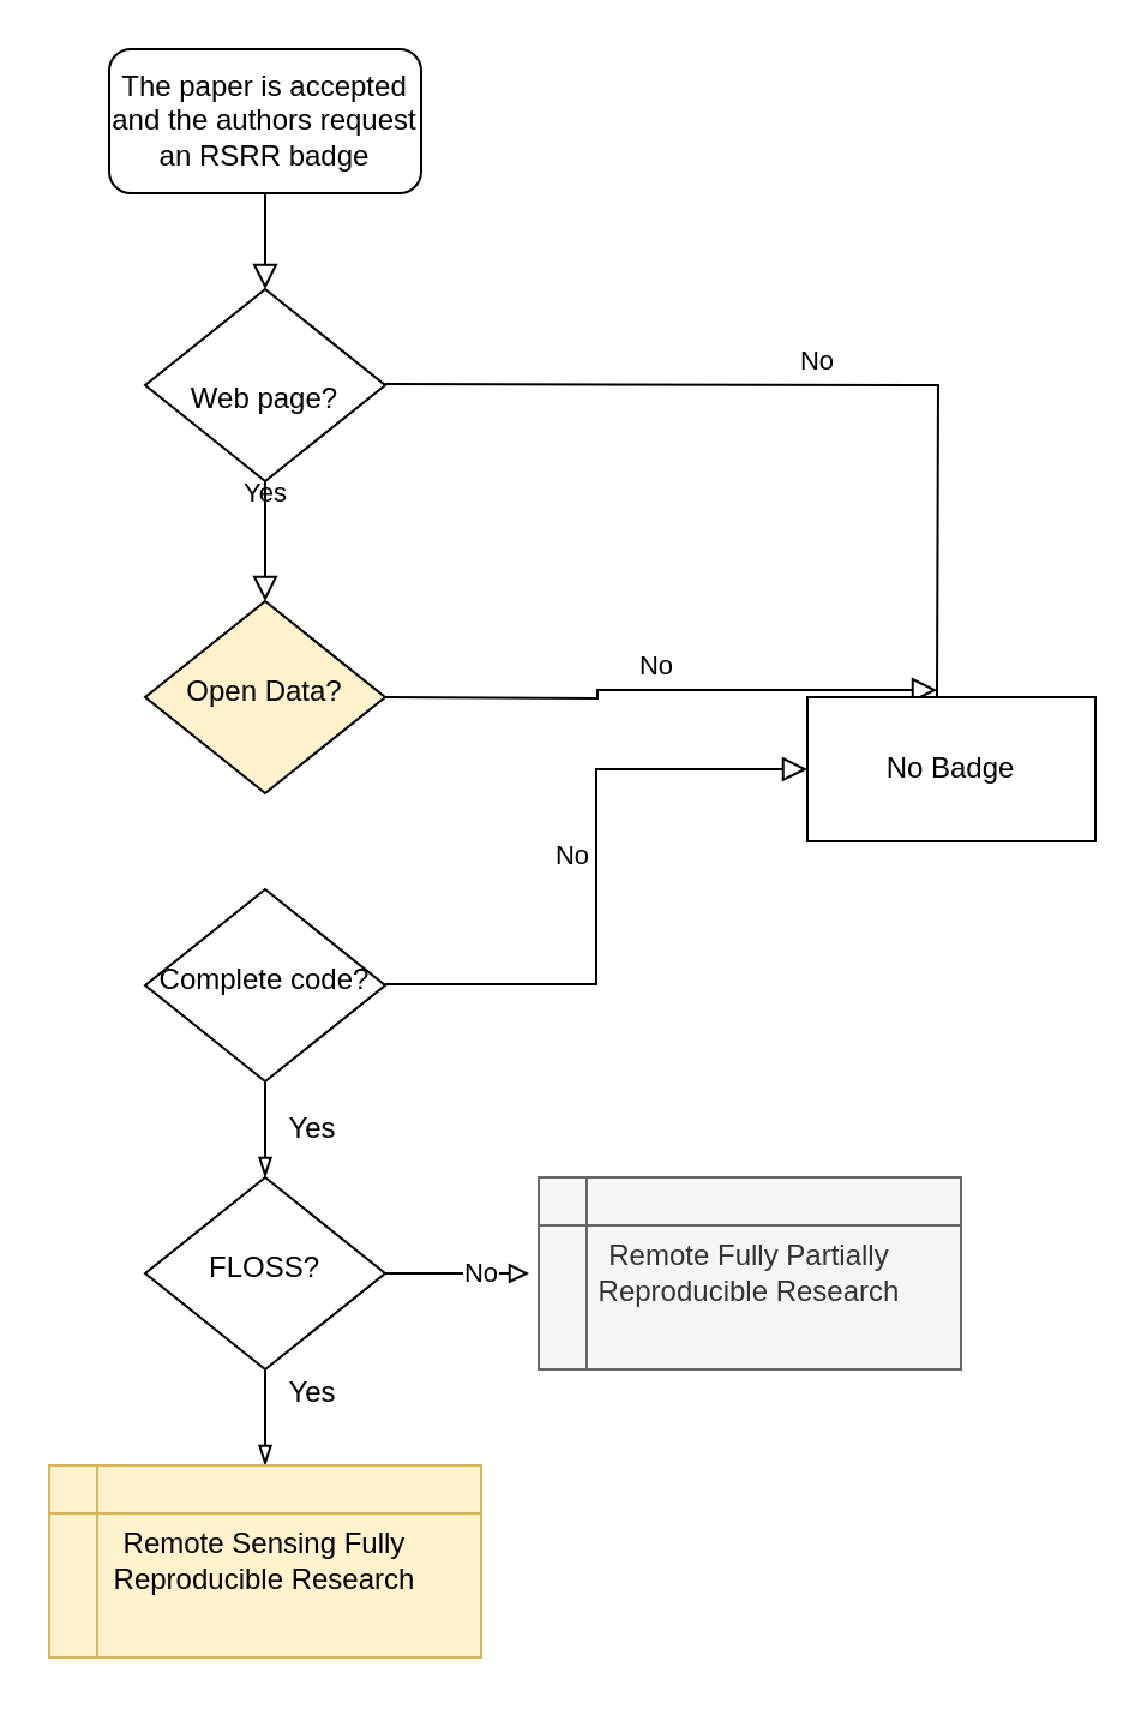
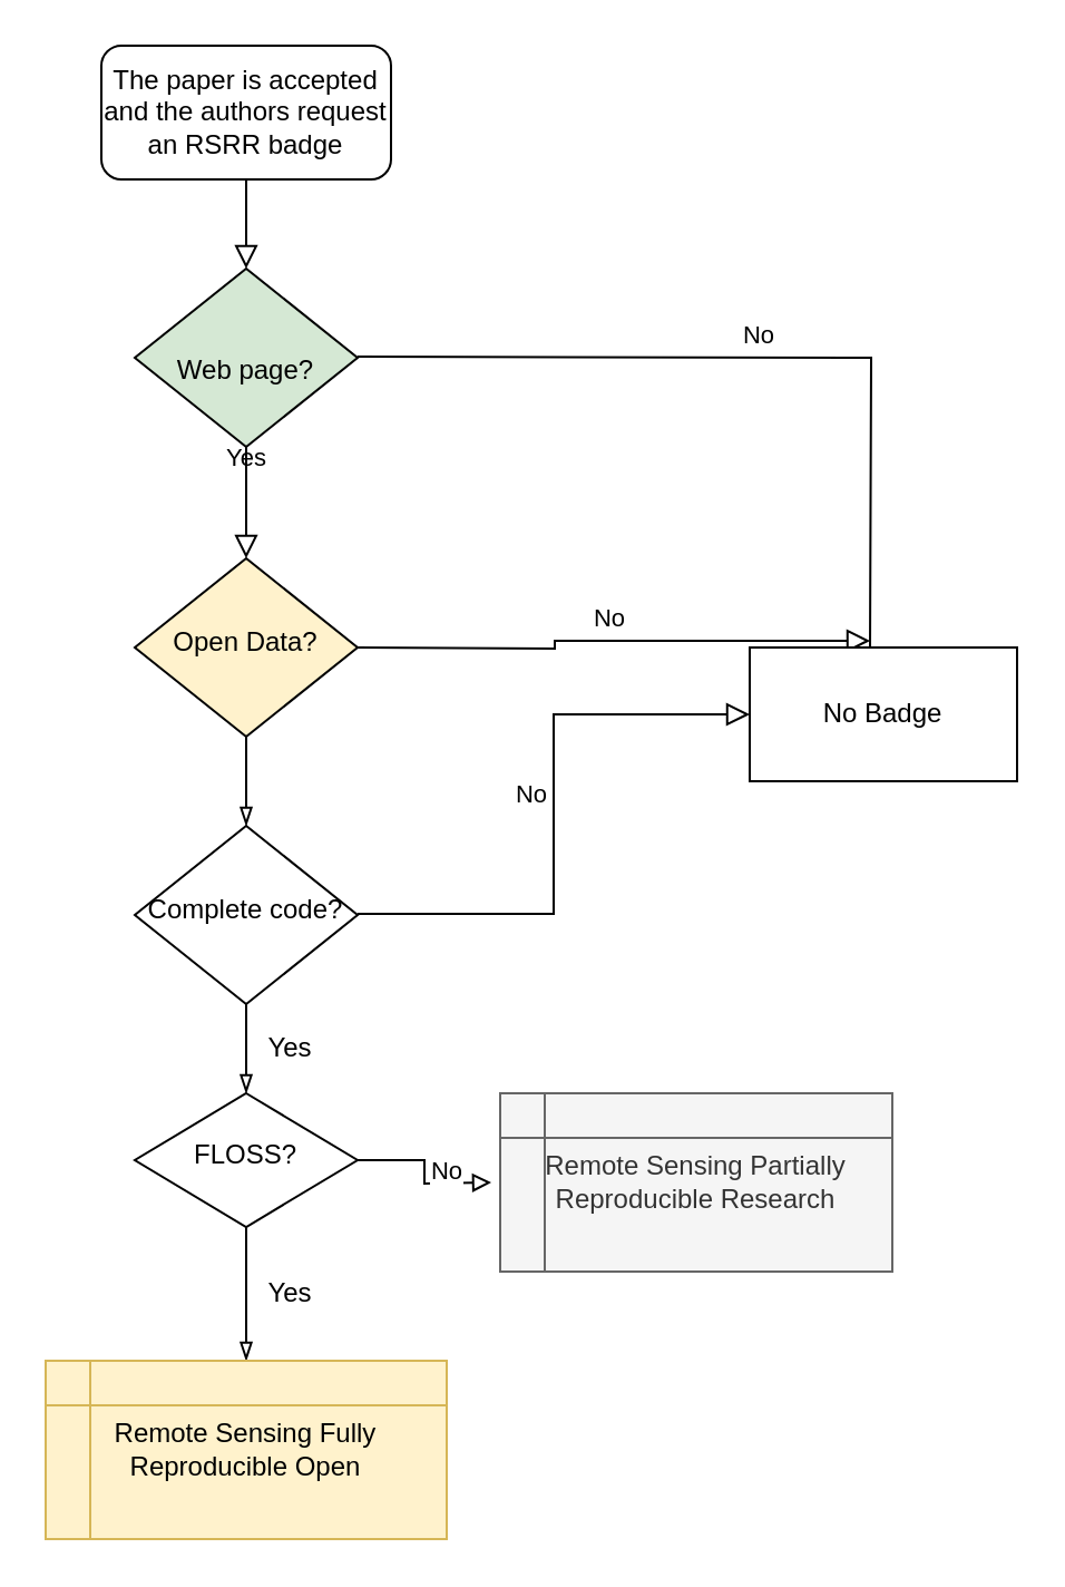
- <mxCell id="14" value="&lt;br&gt;Web page?" style="rhombus;whiteSpace=wrap;html=1;shadow=0;fontFamily=Helvetica;fontSize=12;align=center;strokeWidth=1;spacing=6;spacingTop=-4;" vertex="1" parent="1"><mxGeometry x="60" y="120" width="100" height="80" as="geometry" /></mxCell>
+ <mxCell id="14" value="&lt;br&gt;Web page?" style="rhombus;whiteSpace=wrap;html=1;shadow=0;fontFamily=Helvetica;fontSize=12;align=center;strokeWidth=1;spacing=6;spacingTop=-4;fillColor=#d5e8d4;" vertex="1" parent="1"><mxGeometry x="60" y="120" width="100" height="80" as="geometry" /></mxCell>
+ <mxCell id="7" style="edgeStyle=orthogonalEdgeStyle;rounded=0;orthogonalLoop=1;jettySize=auto;html=1;exitX=0.5;exitY=1;exitDx=0;exitDy=0;entryX=0.5;entryY=0;entryDx=0;entryDy=0;endArrow=blockThin;endFill=0;" edge="1" parent="1" source="8" target="10"><mxGeometry relative="1" as="geometry" /></mxCell>
- <mxCell id="13" value="FLOSS?" style="rhombus;whiteSpace=wrap;html=1;shadow=0;fontFamily=Helvetica;fontSize=12;align=center;strokeWidth=1;spacing=6;spacingTop=-4;" vertex="1" parent="1"><mxGeometry x="60" y="490" width="100" height="80" as="geometry" /></mxCell>
+ <mxCell id="13" value="FLOSS?" style="rhombus;whiteSpace=wrap;html=1;shadow=0;fontFamily=Helvetica;fontSize=12;align=center;strokeWidth=1;spacing=6;spacingTop=-4;" vertex="1" parent="1"><mxGeometry x="60" y="490" width="100" height="60" as="geometry" /></mxCell>
- <mxCell id="19" value="Remote Fully Partially Reproducible Research" style="shape=internalStorage;whiteSpace=wrap;html=1;backgroundOutline=1;fillColor=#f5f5f5;strokeColor=#666666;fontColor=#333333;" vertex="1" parent="1"><mxGeometry x="224" y="490" width="176" height="80" as="geometry" /></mxCell>
+ <mxCell id="19" value="Remote Sensing Partially Reproducible Research" style="shape=internalStorage;whiteSpace=wrap;html=1;backgroundOutline=1;fillColor=#f5f5f5;strokeColor=#666666;fontColor=#333333;" vertex="1" parent="1"><mxGeometry x="224" y="490" width="176" height="80" as="geometry" /></mxCell>
- <mxCell id="20" value="Remote Sensing Fully Reproducible Research" style="shape=internalStorage;whiteSpace=wrap;html=1;backgroundOutline=1;fillColor=#fff2cc;strokeColor=#d6b656;" vertex="1" parent="1"><mxGeometry x="20" y="610" width="180" height="80" as="geometry" /></mxCell>
+ <mxCell id="20" value="Remote Sensing Fully Reproducible Open" style="shape=internalStorage;whiteSpace=wrap;html=1;backgroundOutline=1;fillColor=#fff2cc;strokeColor=#d6b656;" vertex="1" parent="1"><mxGeometry x="20" y="610" width="180" height="80" as="geometry" /></mxCell>
